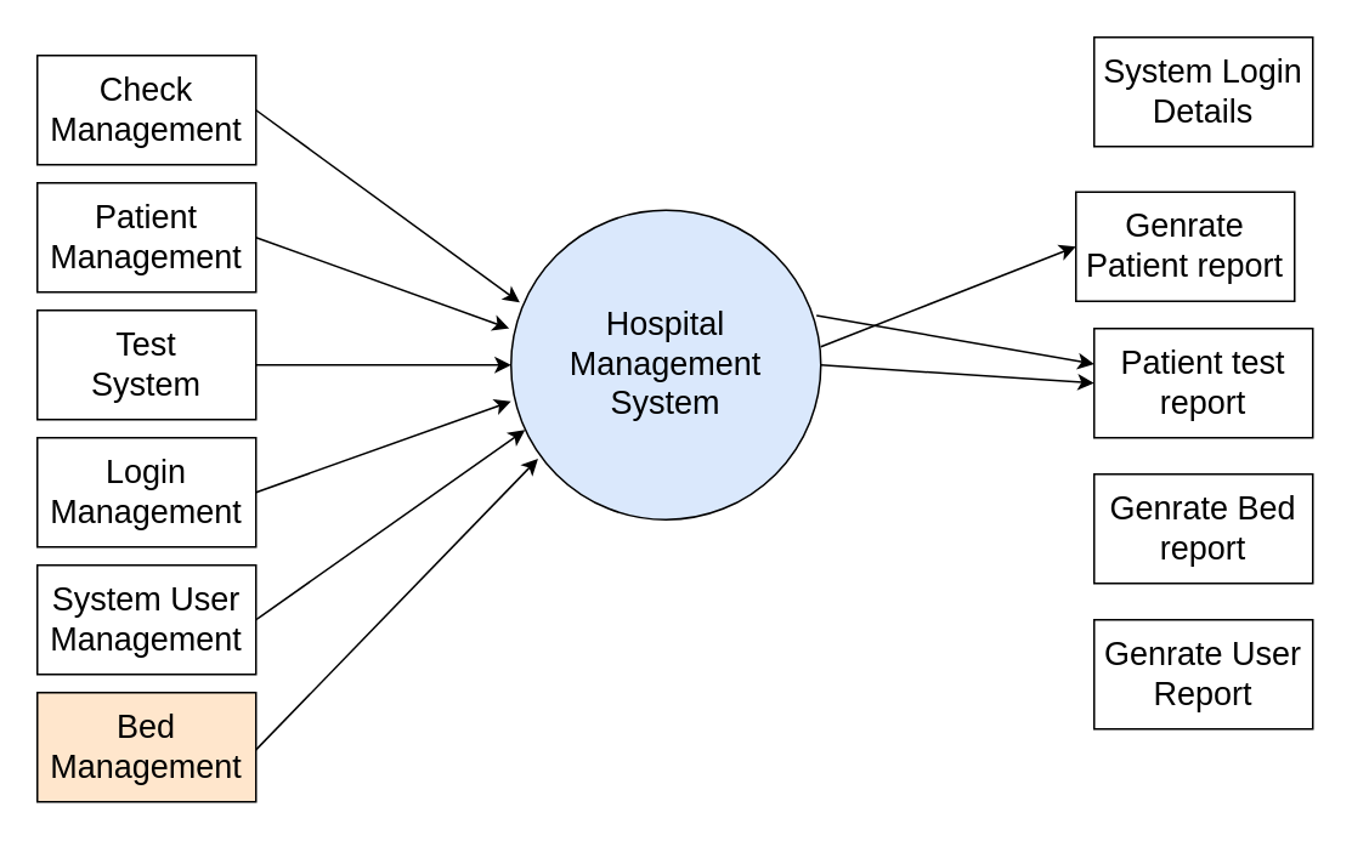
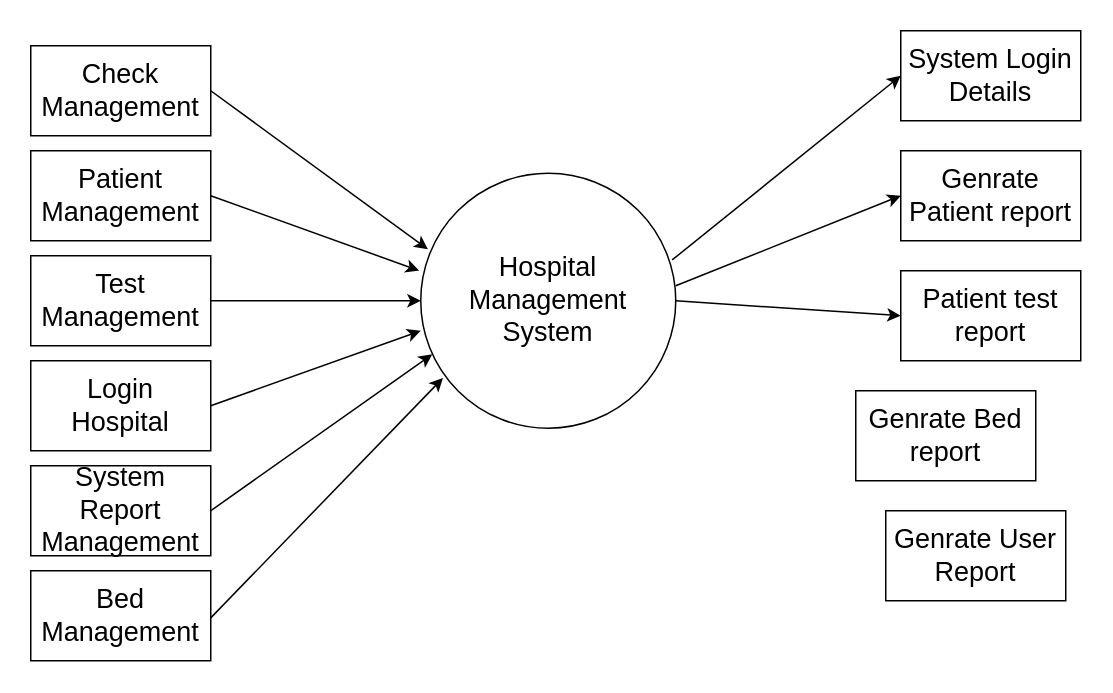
- <mxCell id="11" value="Genrate Patient report" style="rounded=0;whiteSpace=wrap;html=1;fontSize=18;" vertex="1" parent="1"><mxGeometry x="590" y="105" width="120" height="60" as="geometry" /></mxCell>
+ <mxCell id="11" value="Genrate Patient report" style="rounded=0;whiteSpace=wrap;html=1;fontSize=18;" vertex="1" parent="1"><mxGeometry x="600" y="100" width="120" height="60" as="geometry" /></mxCell>
- <mxCell id="22" value="" style="endArrow=classic;html=1;rounded=0;fontSize=18;exitX=0.986;exitY=0.34;exitDx=0;exitDy=0;exitPerimeter=0;" edge="1" parent="1" source="2" target="10"><mxGeometry width="50" height="50" relative="1" as="geometry"><mxPoint x="490" y="110" as="sourcePoint" /><mxPoint x="540" y="60" as="targetPoint" /></mxGeometry></mxCell>
+ <mxCell id="22" value="" style="endArrow=classic;html=1;rounded=0;fontSize=18;entryX=0;entryY=0.5;entryDx=0;entryDy=0;exitX=0.986;exitY=0.34;exitDx=0;exitDy=0;exitPerimeter=0;" edge="1" parent="1" source="2" target="8"><mxGeometry width="50" height="50" relative="1" as="geometry"><mxPoint x="490" y="110" as="sourcePoint" /><mxPoint x="540" y="60" as="targetPoint" /></mxGeometry></mxCell>
- <mxCell id="5" value="Test&lt;br&gt;System" style="rounded=0;whiteSpace=wrap;html=1;fontSize=18;" vertex="1" parent="1"><mxGeometry x="20" y="170" width="120" height="60" as="geometry" /></mxCell>
+ <mxCell id="5" value="Test&lt;br&gt;Management" style="rounded=0;whiteSpace=wrap;html=1;fontSize=18;" vertex="1" parent="1"><mxGeometry x="20" y="170" width="120" height="60" as="geometry" /></mxCell>
- <mxCell id="2" value="&lt;font style=&quot;font-size: 18px;&quot;&gt;Hospital&lt;br&gt;Management&lt;br&gt;System&lt;/font&gt;" style="ellipse;whiteSpace=wrap;html=1;aspect=fixed;fillColor=#dae8fc;" vertex="1" parent="1"><mxGeometry x="280" y="115" width="170" height="170" as="geometry" /></mxCell>
+ <mxCell id="2" value="&lt;font style=&quot;font-size: 18px;&quot;&gt;Hospital&lt;br&gt;Management&lt;br&gt;System&lt;/font&gt;" style="ellipse;whiteSpace=wrap;html=1;aspect=fixed;" vertex="1" parent="1"><mxGeometry x="280" y="115" width="170" height="170" as="geometry" /></mxCell>
- <mxCell id="6" value="Login&lt;br&gt;Management" style="rounded=0;whiteSpace=wrap;html=1;fontSize=18;" vertex="1" parent="1"><mxGeometry x="20" y="240" width="120" height="60" as="geometry" /></mxCell>
+ <mxCell id="6" value="Login&lt;br&gt;Hospital" style="rounded=0;whiteSpace=wrap;html=1;fontSize=18;" vertex="1" parent="1"><mxGeometry x="20" y="240" width="120" height="60" as="geometry" /></mxCell>
- <mxCell id="12" value="Genrate Bed report" style="rounded=0;whiteSpace=wrap;html=1;fontSize=18;" vertex="1" parent="1"><mxGeometry x="600" y="260" width="120" height="60" as="geometry" /></mxCell>
+ <mxCell id="12" value="Genrate Bed report" style="rounded=0;whiteSpace=wrap;html=1;fontSize=18;" vertex="1" parent="1"><mxGeometry x="570" y="260" width="120" height="60" as="geometry" /></mxCell>
- <mxCell id="7" value="System User&lt;br&gt;Management" style="rounded=0;whiteSpace=wrap;html=1;fontSize=18;" vertex="1" parent="1"><mxGeometry x="20" y="310" width="120" height="60" as="geometry" /></mxCell>
+ <mxCell id="7" value="System Report&lt;br&gt;Management" style="rounded=0;whiteSpace=wrap;html=1;fontSize=18;" vertex="1" parent="1"><mxGeometry x="20" y="310" width="120" height="60" as="geometry" /></mxCell>
- <mxCell id="13" value="Genrate User Report" style="rounded=0;whiteSpace=wrap;html=1;fontSize=18;" vertex="1" parent="1"><mxGeometry x="600" y="340" width="120" height="60" as="geometry" /></mxCell>
+ <mxCell id="13" value="Genrate User Report" style="rounded=0;whiteSpace=wrap;html=1;fontSize=18;" vertex="1" parent="1"><mxGeometry x="590" y="340" width="120" height="60" as="geometry" /></mxCell>
- <mxCell id="9" value="Bed Management" style="rounded=0;whiteSpace=wrap;html=1;fontSize=18;fillColor=#ffe6cc;" vertex="1" parent="1"><mxGeometry x="20" y="380" width="120" height="60" as="geometry" /></mxCell>
+ <mxCell id="9" value="Bed Management" style="rounded=0;whiteSpace=wrap;html=1;fontSize=18;" vertex="1" parent="1"><mxGeometry x="20" y="380" width="120" height="60" as="geometry" /></mxCell>
